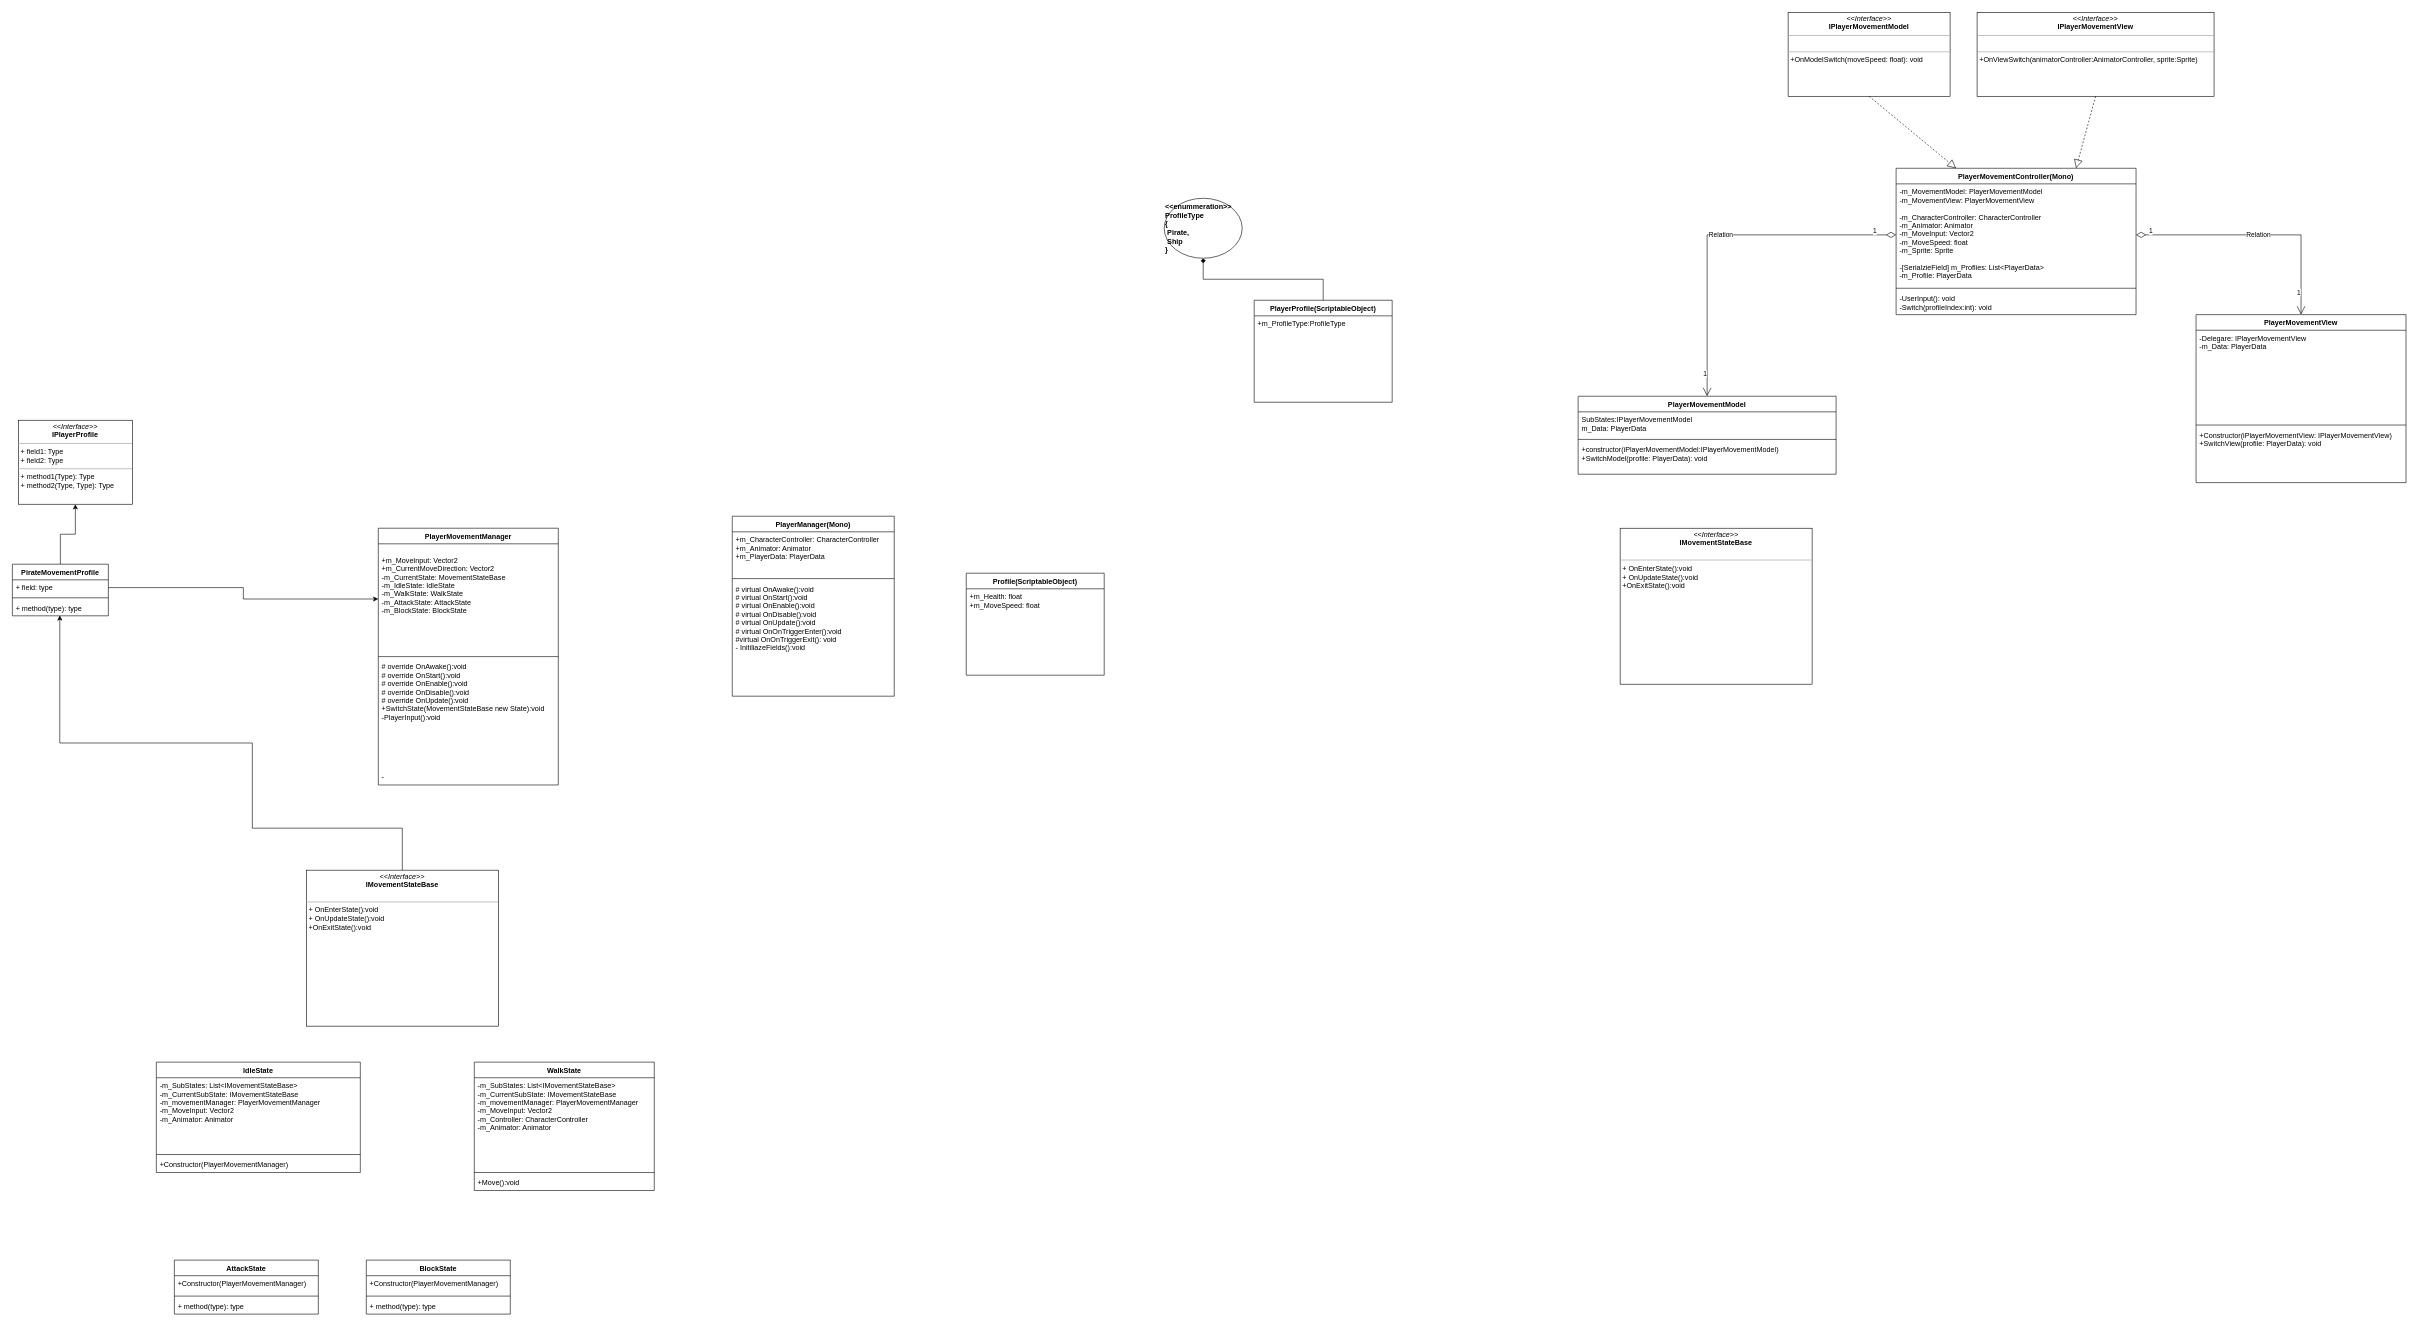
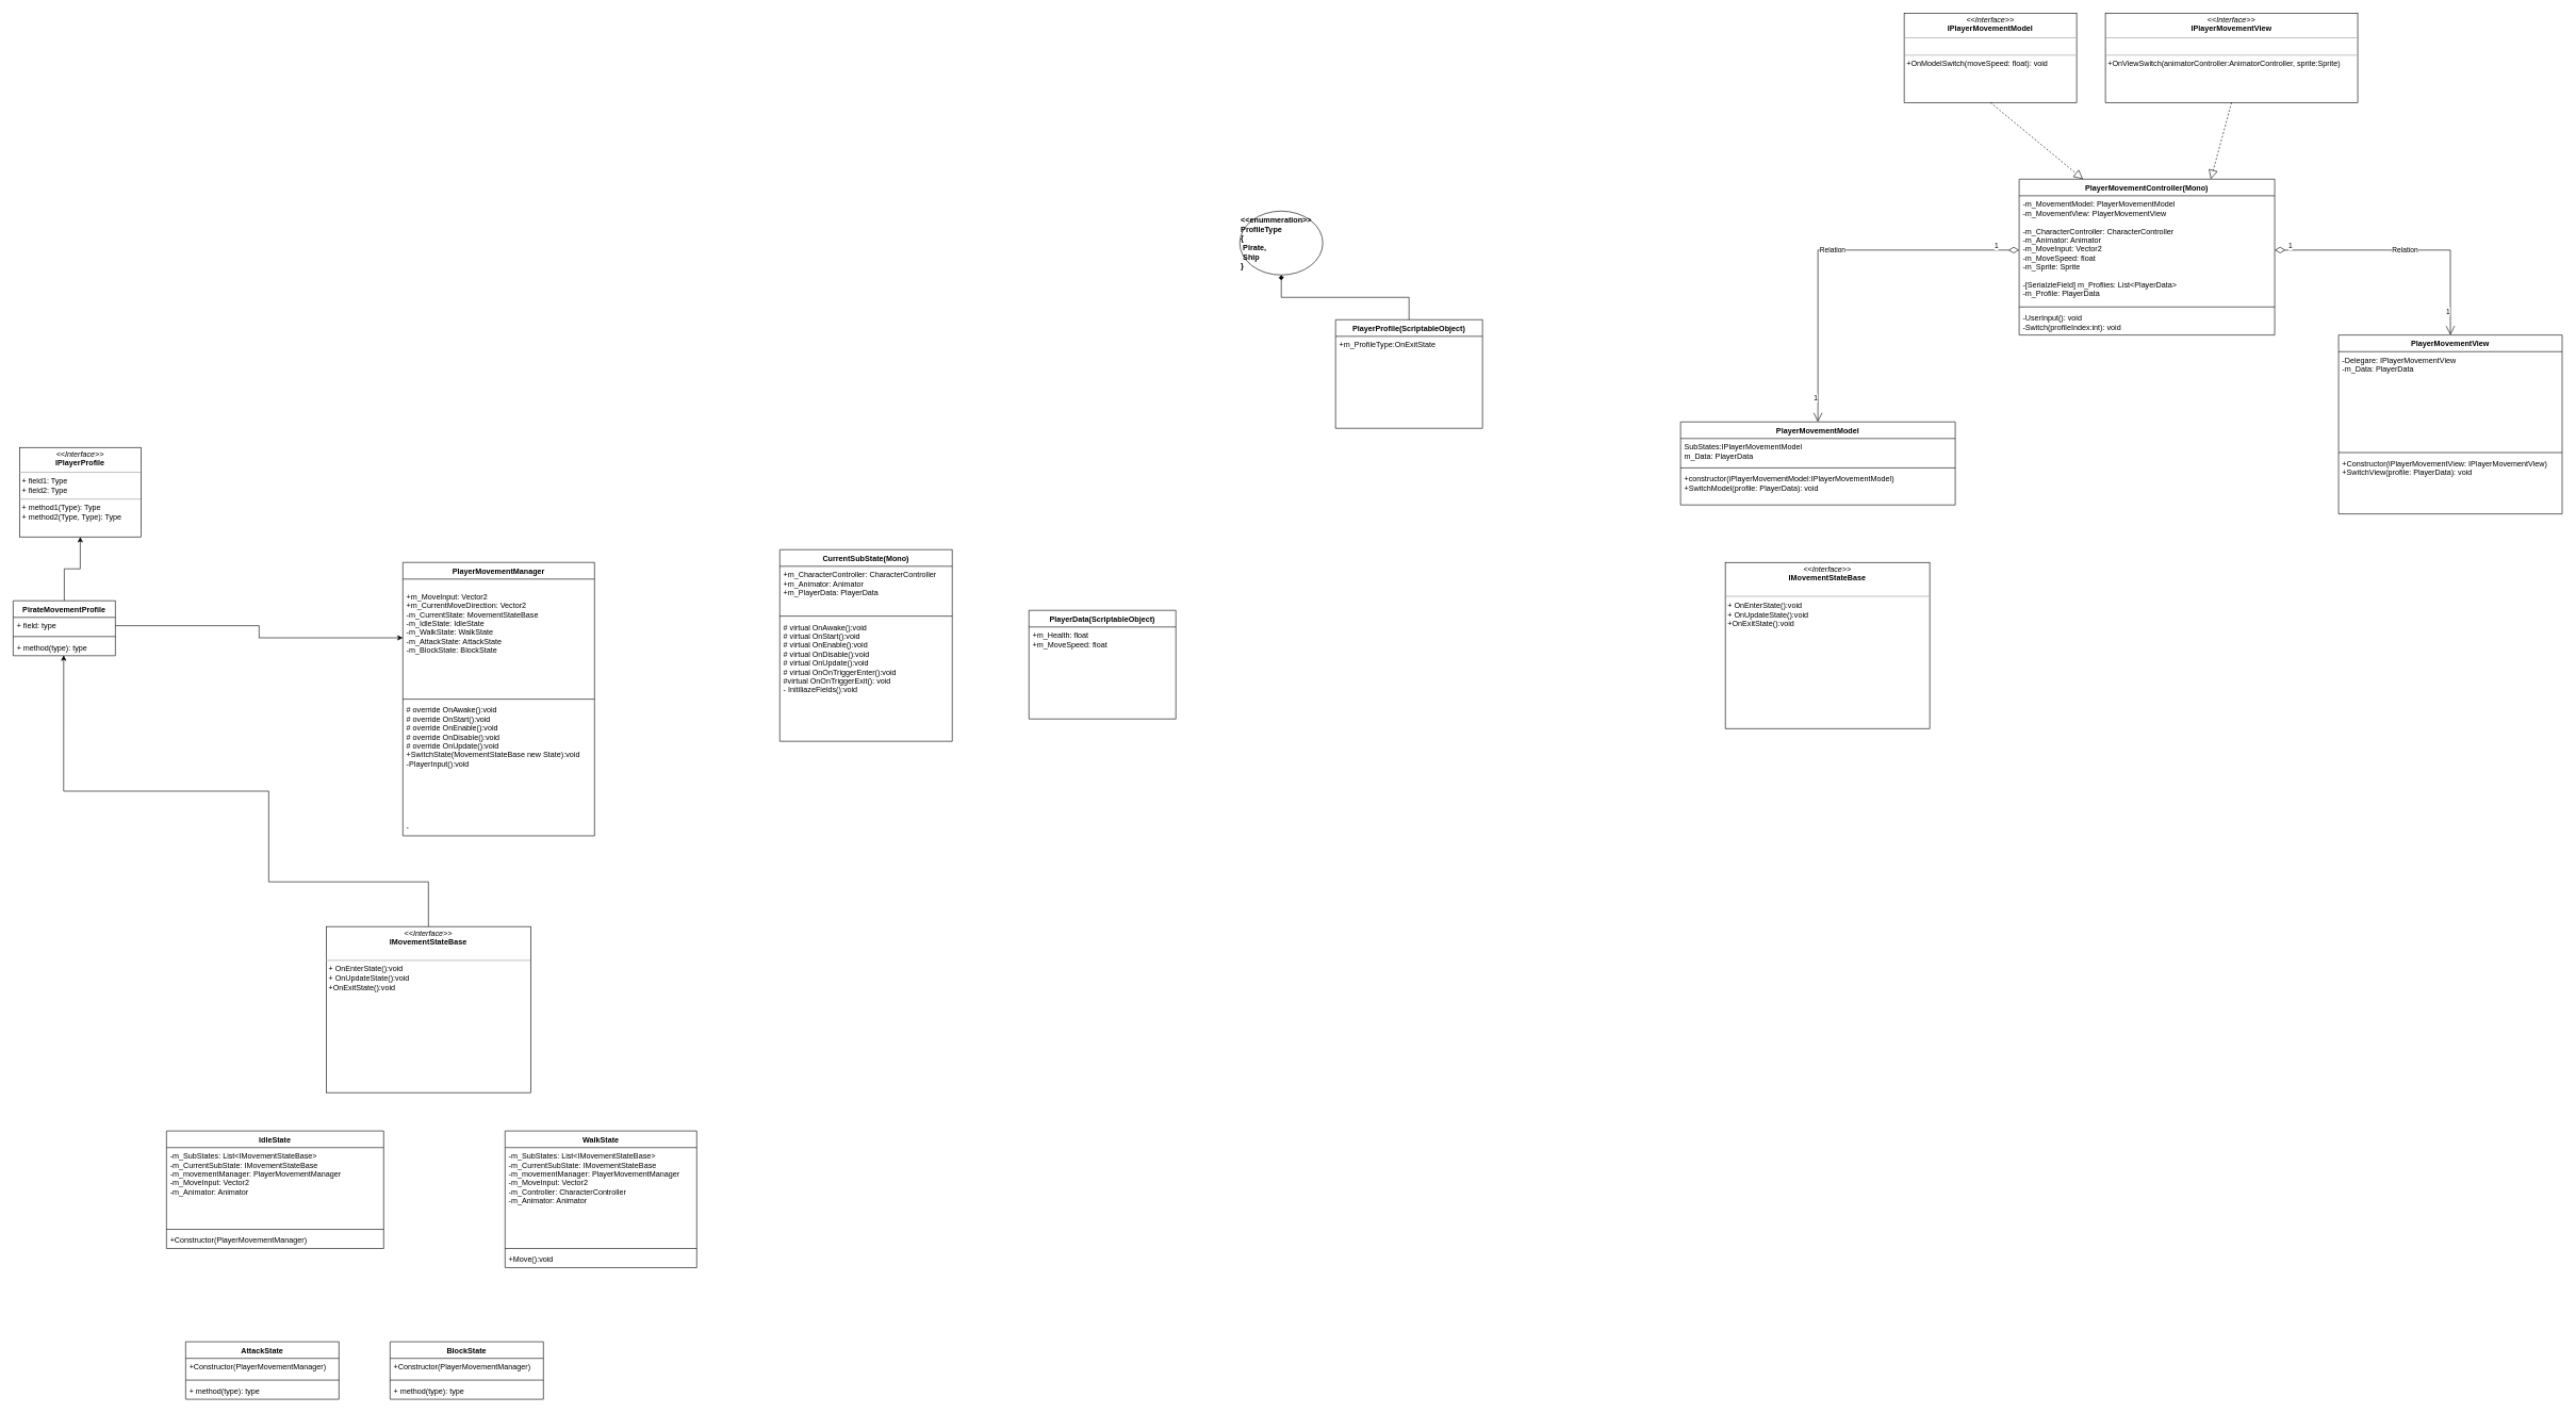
- <mxCell id="62" value="+m_ProfileType:ProfileType&#10;" style="text;strokeColor=none;fillColor=none;align=left;verticalAlign=top;spacingLeft=4;spacingRight=4;overflow=hidden;rotatable=0;points=[[0,0.5],[1,0.5]];portConstraint=eastwest;" vertex="1" parent="61"><mxGeometry y="26" width="230" height="144" as="geometry" /></mxCell>
+ <mxCell id="62" value="+m_ProfileType:OnExitState&#10;" style="text;strokeColor=none;fillColor=none;align=left;verticalAlign=top;spacingLeft=4;spacingRight=4;overflow=hidden;rotatable=0;points=[[0,0.5],[1,0.5]];portConstraint=eastwest;" vertex="1" parent="61"><mxGeometry y="26" width="230" height="144" as="geometry" /></mxCell>
- <mxCell id="4" value="PlayerManager(Mono)" style="swimlane;fontStyle=1;align=center;verticalAlign=top;childLayout=stackLayout;horizontal=1;startSize=26;horizontalStack=0;resizeParent=1;resizeParentMax=0;resizeLast=0;collapsible=1;marginBottom=0;" parent="1" vertex="1"><mxGeometry x="1220" y="860" width="270" height="300" as="geometry" /></mxCell>
+ <mxCell id="4" value="CurrentSubState(Mono)" style="swimlane;fontStyle=1;align=center;verticalAlign=top;childLayout=stackLayout;horizontal=1;startSize=26;horizontalStack=0;resizeParent=1;resizeParentMax=0;resizeLast=0;collapsible=1;marginBottom=0;" parent="1" vertex="1"><mxGeometry x="1220" y="860" width="270" height="300" as="geometry" /></mxCell>
- <mxCell id="2" value="Profile(ScriptableObject)" style="swimlane;fontStyle=1;childLayout=stackLayout;horizontal=1;startSize=26;fillColor=none;horizontalStack=0;resizeParent=1;resizeParentMax=0;resizeLast=0;collapsible=1;marginBottom=0;" parent="1" vertex="1"><mxGeometry x="1610" y="955" width="230" height="170" as="geometry" /></mxCell>
+ <mxCell id="2" value="PlayerData(ScriptableObject)" style="swimlane;fontStyle=1;childLayout=stackLayout;horizontal=1;startSize=26;fillColor=none;horizontalStack=0;resizeParent=1;resizeParentMax=0;resizeLast=0;collapsible=1;marginBottom=0;" parent="1" vertex="1"><mxGeometry x="1610" y="955" width="230" height="170" as="geometry" /></mxCell>
